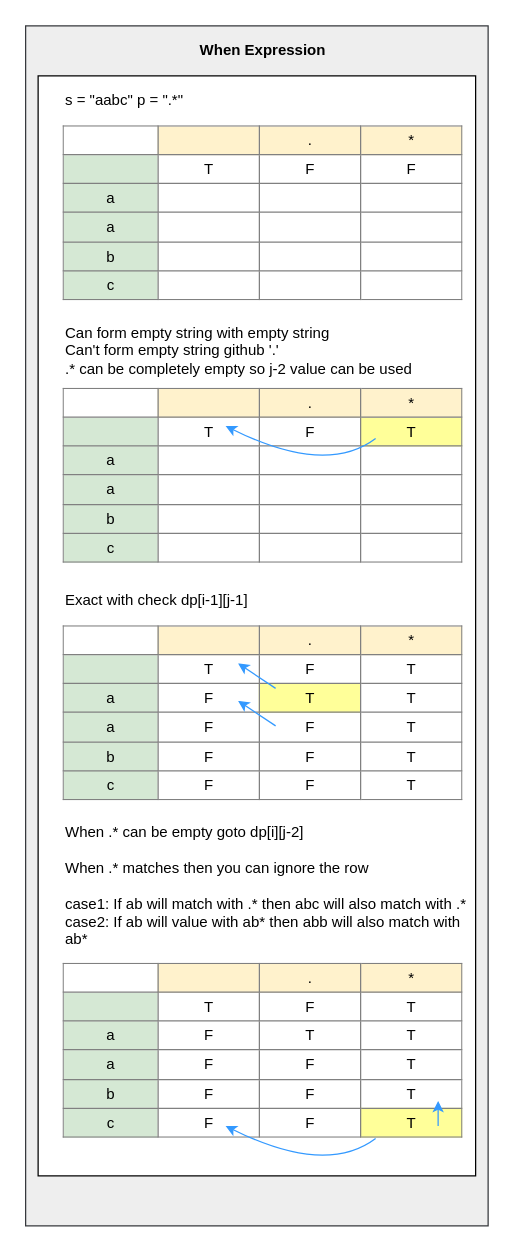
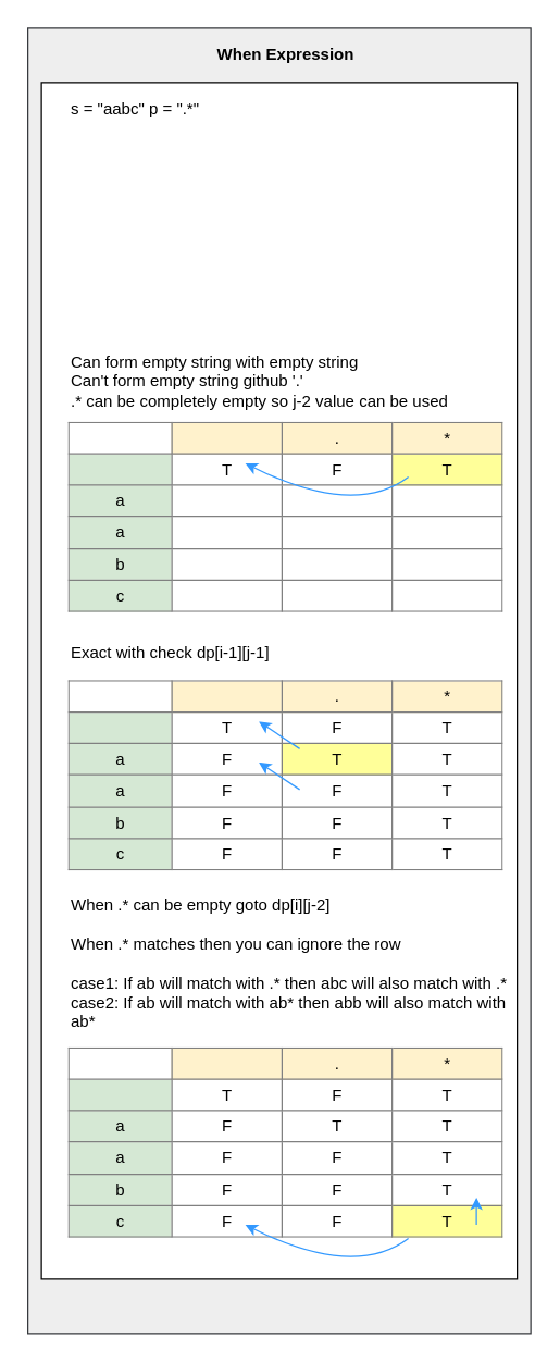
- <mxCell id="4" value="&lt;table border=&quot;1&quot; width=&quot;100%&quot; style=&quot;width: 100% ; height: 100% ; border-collapse: collapse&quot;&gt;&lt;tbody&gt;&lt;tr&gt;&lt;td&gt;&lt;br&gt;&lt;/td&gt;&lt;td style=&quot;background-color: rgb(255 , 242 , 204)&quot;&gt;&amp;nbsp;&lt;/td&gt;&lt;td style=&quot;background-color: rgb(255 , 242 , 204)&quot;&gt;.&lt;/td&gt;&lt;td style=&quot;background-color: rgb(255 , 242 , 204)&quot;&gt;*&lt;/td&gt;&lt;/tr&gt;&lt;tr&gt;&lt;td style=&quot;background-color: rgb(213 , 232 , 212)&quot;&gt;&lt;br&gt;&lt;/td&gt;&lt;td&gt;T&lt;/td&gt;&lt;td&gt;F&lt;/td&gt;&lt;td&gt;F&lt;/td&gt;&lt;/tr&gt;&lt;tr&gt;&lt;td style=&quot;background-color: rgb(213 , 232 , 212)&quot;&gt;a&lt;/td&gt;&lt;td&gt;&lt;br&gt;&lt;/td&gt;&lt;td&gt;&lt;br&gt;&lt;/td&gt;&lt;td&gt;&lt;br&gt;&lt;/td&gt;&lt;/tr&gt;&lt;tr&gt;&lt;td style=&quot;background-color: rgb(213 , 232 , 212)&quot;&gt;a&lt;/td&gt;&lt;td&gt;&lt;br&gt;&lt;/td&gt;&lt;td&gt;&lt;/td&gt;&lt;td&gt;&lt;br&gt;&lt;/td&gt;&lt;/tr&gt;&lt;tr&gt;&lt;td style=&quot;background-color: rgb(213 , 232 , 212)&quot;&gt;b&lt;/td&gt;&lt;td&gt;&lt;br&gt;&lt;/td&gt;&lt;td&gt;&lt;br&gt;&lt;/td&gt;&lt;td&gt;&lt;br&gt;&lt;/td&gt;&lt;/tr&gt;&lt;tr&gt;&lt;td style=&quot;background-color: rgb(213 , 232 , 212)&quot;&gt;c&lt;/td&gt;&lt;td&gt;&lt;br&gt;&lt;/td&gt;&lt;td&gt;&lt;br&gt;&lt;/td&gt;&lt;td&gt;&lt;br&gt;&lt;/td&gt;&lt;/tr&gt;&lt;/tbody&gt;&lt;/table&gt;" style="text;html=1;strokeColor=none;fillColor=none;overflow=fill;align=center;" parent="1" vertex="1"><mxGeometry x="50" y="100" width="320" height="140" as="geometry" /></mxCell>
- <mxCell id="14" value="When .* can be empty goto dp[i][j-2]&lt;br&gt;&lt;br&gt;When .* matches then you can ignore the row&lt;br&gt;&lt;br&gt;case1: If ab will match with .* then abc will also match with .*&lt;br&gt;case2: If ab will value with ab* then abb will also match with ab*&lt;br&gt;&amp;nbsp;" style="text;html=1;strokeColor=none;fillColor=none;align=left;verticalAlign=middle;whiteSpace=wrap;rounded=0;fontColor=#000000;" parent="1" vertex="1"><mxGeometry x="50" y="670" width="330" height="90" as="geometry" /></mxCell>
+ <mxCell id="14" value="When .* can be empty goto dp[i][j-2]&lt;br&gt;&lt;br&gt;When .* matches then you can ignore the row&lt;br&gt;&lt;br&gt;case1: If ab will match with .* then abc will also match with .*&lt;br&gt;case2: If ab will match with ab* then abb will also match with ab*&lt;br&gt;&amp;nbsp;" style="text;html=1;strokeColor=none;fillColor=none;align=left;verticalAlign=middle;whiteSpace=wrap;rounded=0;fontColor=#000000;" parent="1" vertex="1"><mxGeometry x="50" y="670" width="330" height="90" as="geometry" /></mxCell>
